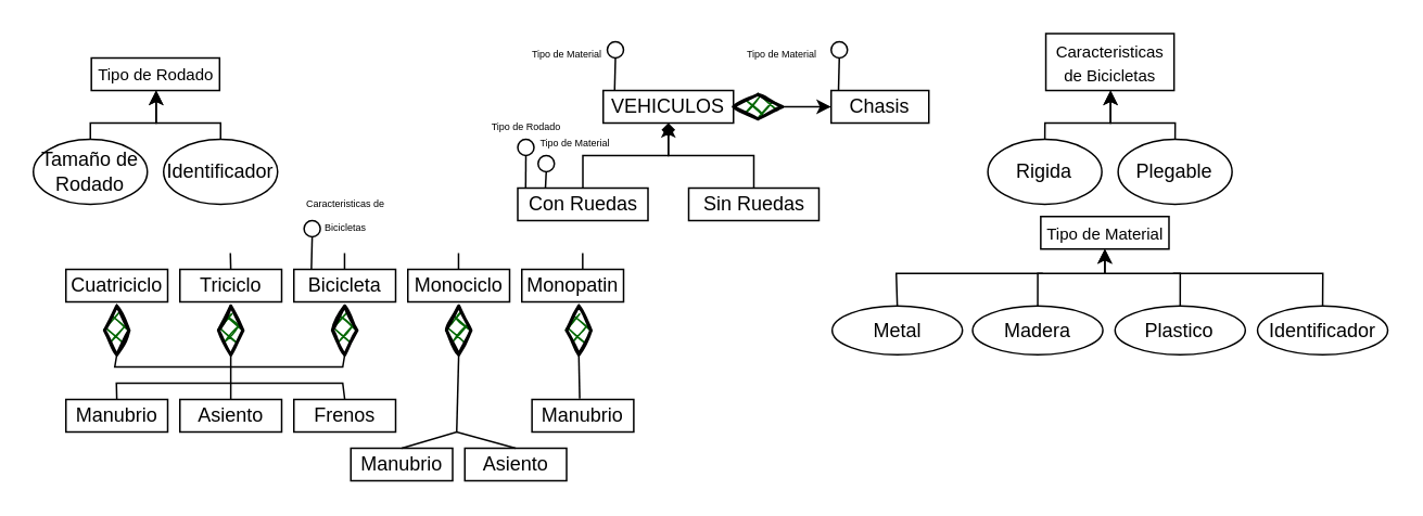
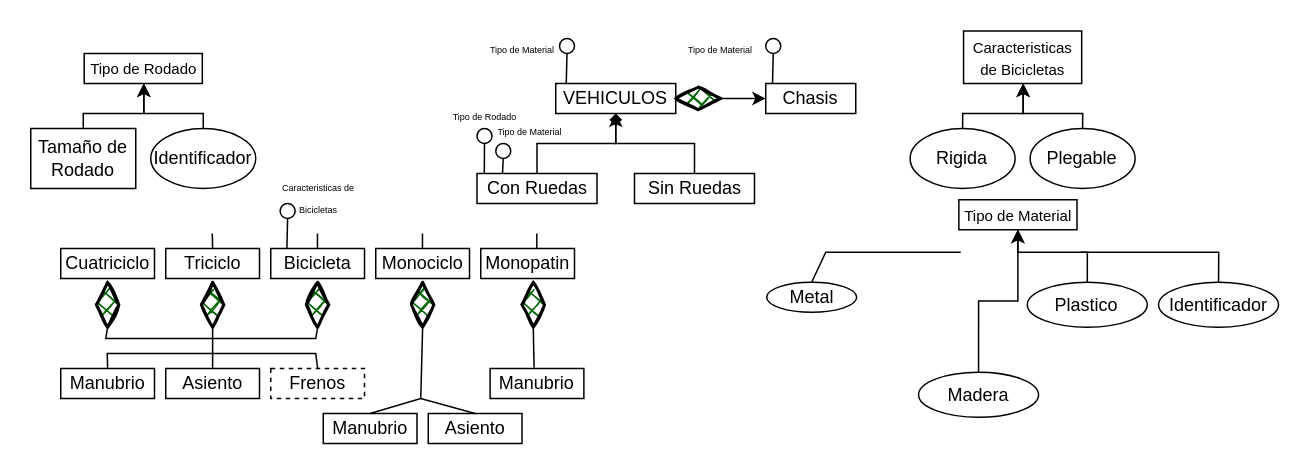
- <mxCell id="21" value="Tamaño de Rodado" style="ellipse;whiteSpace=wrap;html=1;" vertex="1" parent="1"><mxGeometry y="85" width="70" height="40" as="geometry" x="20" /></mxCell>
+ <mxCell id="21" value="Tamaño de Rodado" style="whiteSpace=wrap;html=1;rounded=0;" vertex="1" parent="1"><mxGeometry y="85" width="70" height="40" as="geometry" x="20" /></mxCell>
- <mxCell id="51" value="Metal" style="ellipse;whiteSpace=wrap;html=1;" vertex="1" parent="1"><mxGeometry x="510.62" y="187.5" width="80" height="30" as="geometry" /></mxCell>
+ <mxCell id="51" value="Metal" style="ellipse;whiteSpace=wrap;html=1;" vertex="1" parent="1"><mxGeometry x="510.62" y="187.5" width="60" height="20" as="geometry" /></mxCell>
- <mxCell id="48" value="Madera" style="ellipse;whiteSpace=wrap;html=1;" vertex="1" parent="1"><mxGeometry x="596.87" y="187.5" width="80" height="30" as="geometry" /></mxCell>
+ <mxCell id="48" value="Madera" style="ellipse;whiteSpace=wrap;html=1;" vertex="1" parent="1"><mxGeometry x="611.87" y="247.5" width="80" height="30" as="geometry" /></mxCell>
- <mxCell id="29" value="Frenos" style="rounded=0;whiteSpace=wrap;html=1;" vertex="1" parent="1"><mxGeometry x="180" y="245" width="62.5" height="20" as="geometry" /></mxCell>
+ <mxCell id="29" value="Frenos" style="rounded=0;whiteSpace=wrap;html=1;dashed=1;" vertex="1" parent="1"><mxGeometry x="180" y="245" width="62.5" height="20" as="geometry" /></mxCell>
